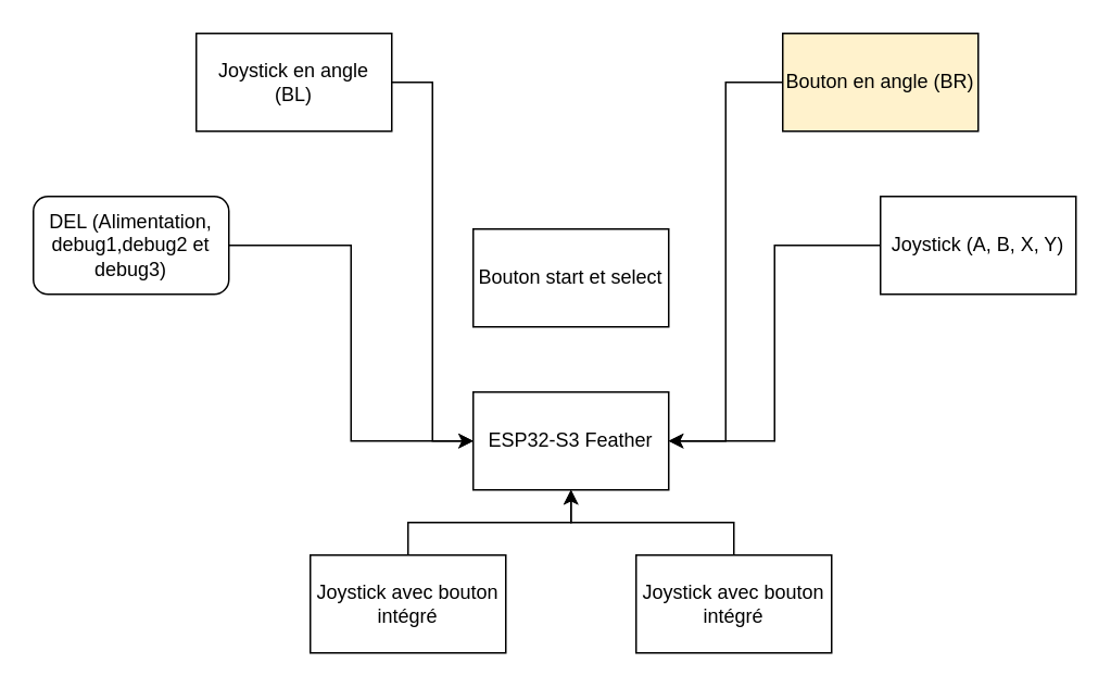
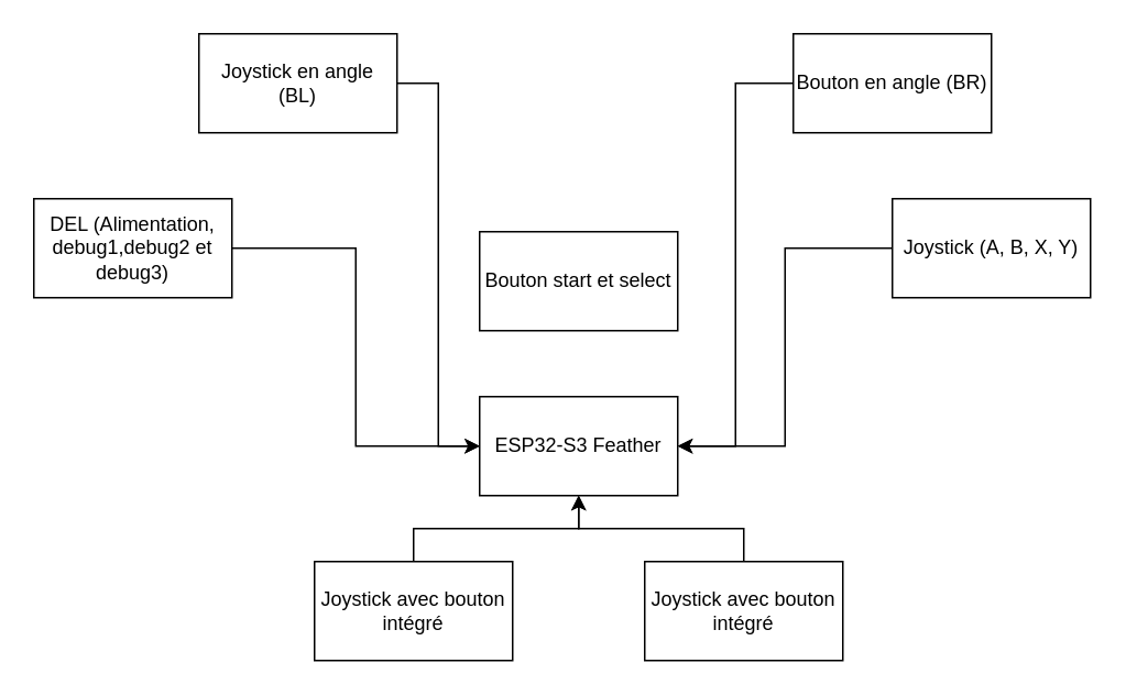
- <mxCell id="11" value="Bouton en angle (BR)" style="rounded=0;whiteSpace=wrap;html=1;fillColor=#fff2cc;" vertex="1" parent="1"><mxGeometry x="480" y="20" width="120" height="60" as="geometry" /></mxCell>
+ <mxCell id="11" value="Bouton en angle (BR)" style="rounded=0;whiteSpace=wrap;html=1;" vertex="1" parent="1"><mxGeometry x="480" y="20" width="120" height="60" as="geometry" /></mxCell>
- <mxCell id="15" value="DEL (Alimentation, debug1,debug2 et debug3)" style="whiteSpace=wrap;html=1;rounded=1;" vertex="1" parent="1"><mxGeometry x="20" y="120" width="120" height="60" as="geometry" /></mxCell>
+ <mxCell id="15" value="DEL (Alimentation, debug1,debug2 et debug3)" style="rounded=0;whiteSpace=wrap;html=1;" vertex="1" parent="1"><mxGeometry x="20" y="120" width="120" height="60" as="geometry" /></mxCell>
